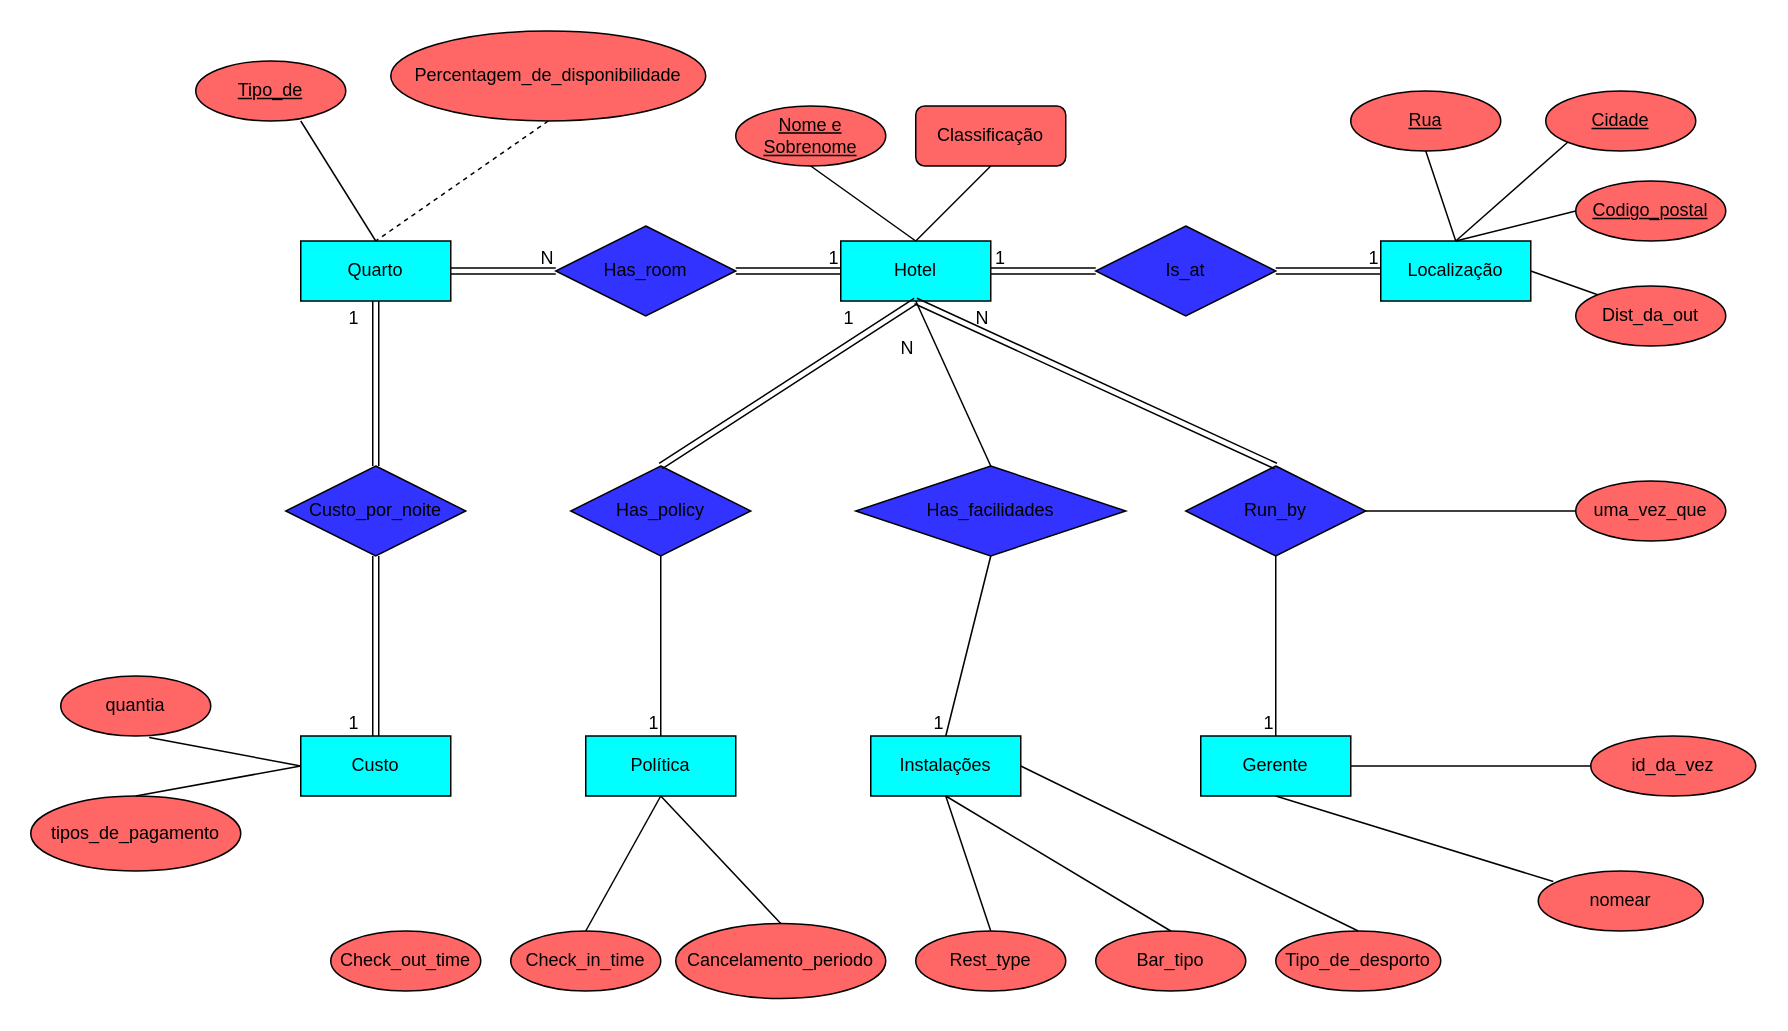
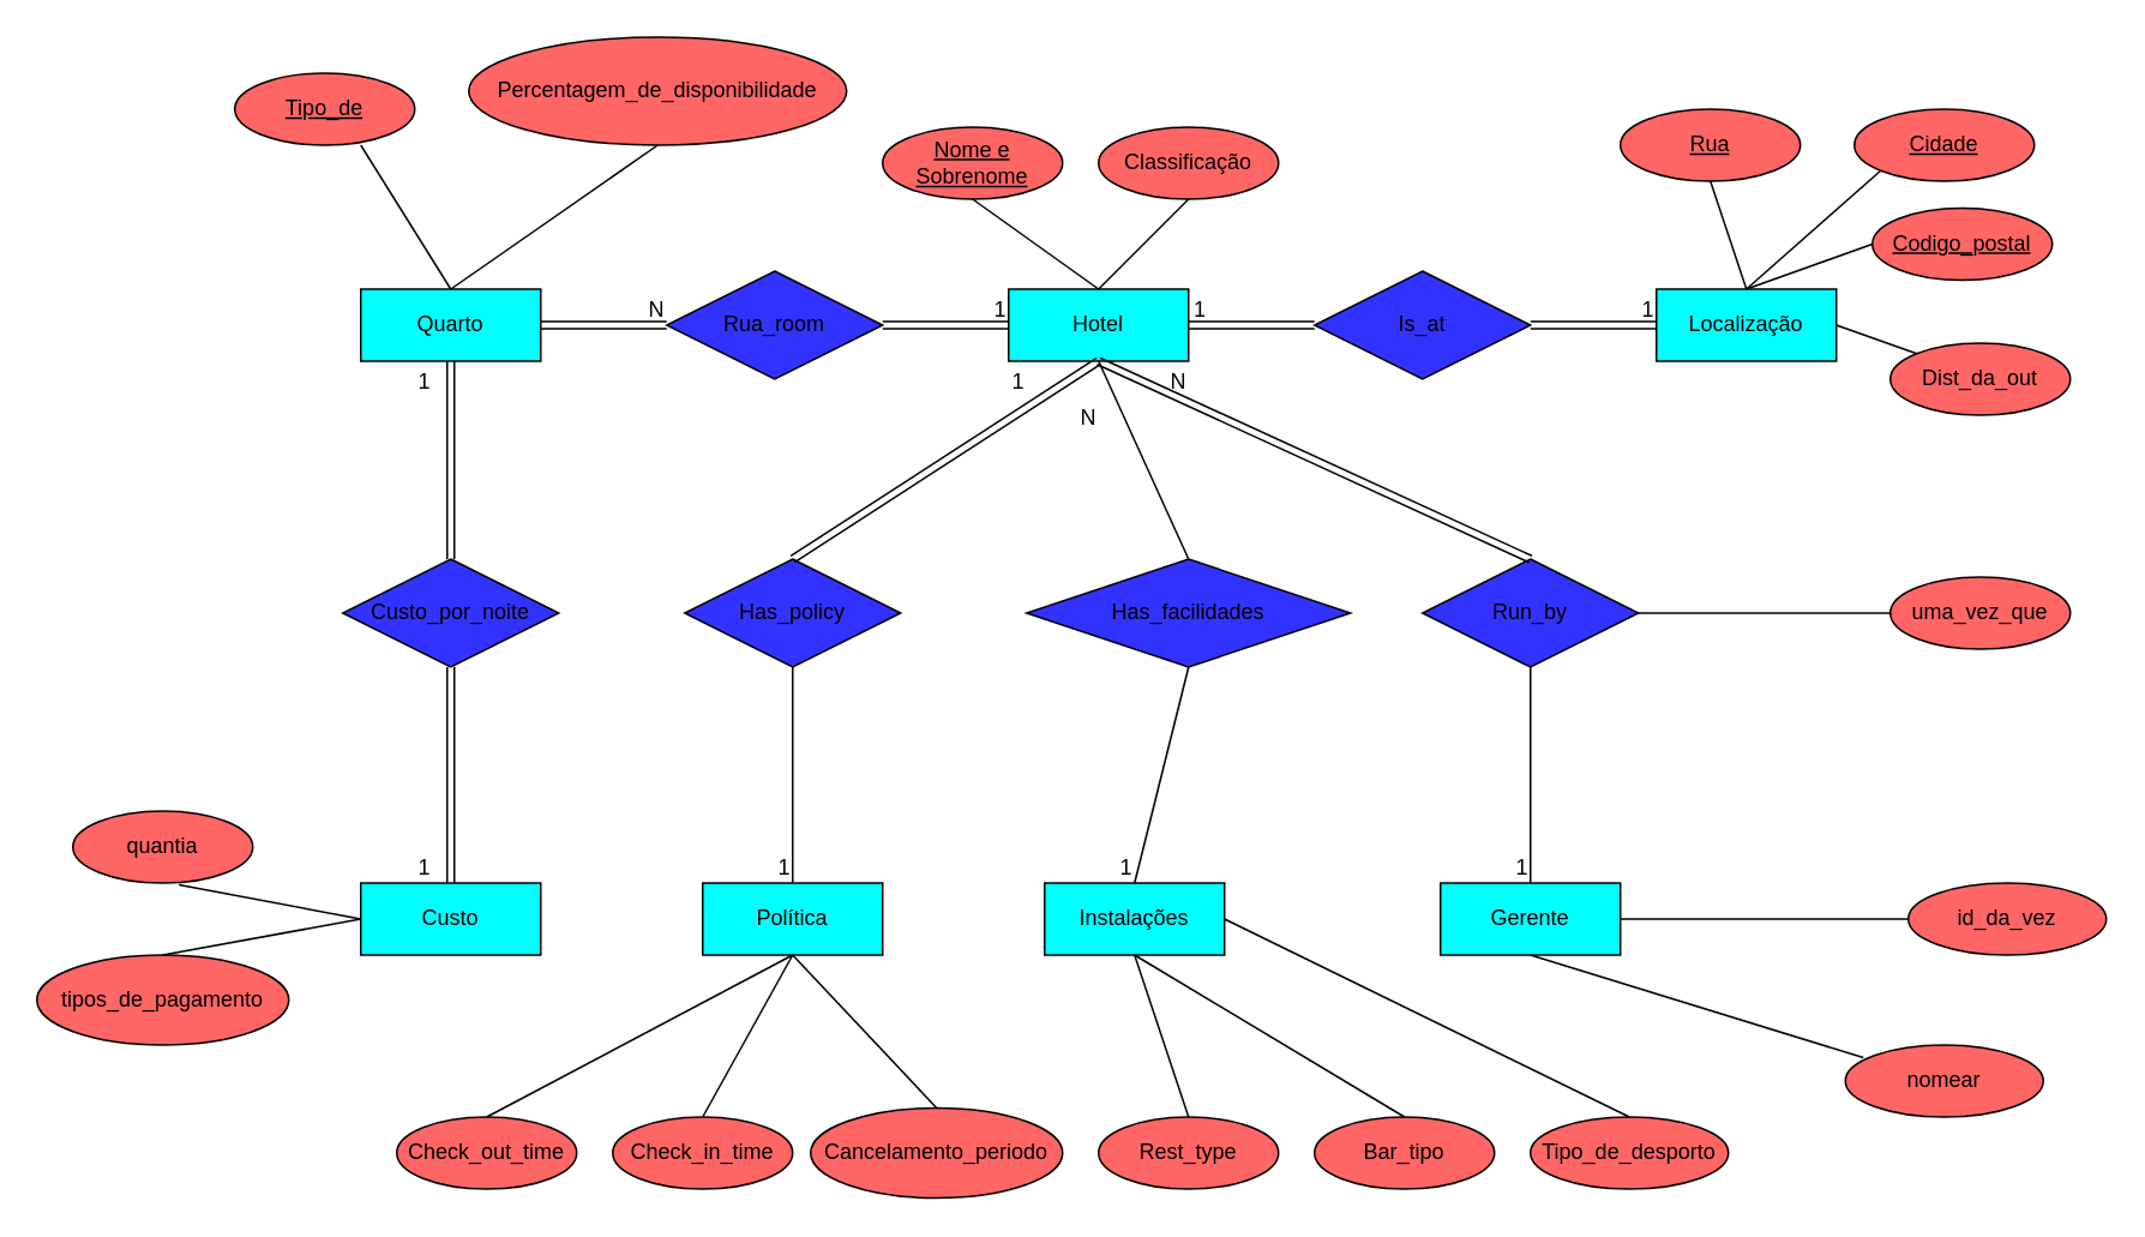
- <mxCell id="36" value="Classificação" style="whiteSpace=wrap;html=1;align=center;fillColor=#FF6666;rounded=1;" parent="1" vertex="1"><mxGeometry x="610" y="70" width="100" height="40" as="geometry" /></mxCell>
+ <mxCell id="36" value="Classificação" style="ellipse;whiteSpace=wrap;html=1;align=center;fillColor=#FF6666;" parent="1" vertex="1"><mxGeometry x="610" y="70" width="100" height="40" as="geometry" /></mxCell>
- <mxCell id="34" value="" style="endArrow=none;html=1;rounded=0;exitX=0.5;exitY=1;exitDx=0;exitDy=0;entryX=0.5;entryY=0;entryDx=0;entryDy=0;dashed=1;" parent="1" source="32" target="2" edge="1"><mxGeometry relative="1" as="geometry"><mxPoint x="210" y="90" as="sourcePoint" /><mxPoint x="260" y="170" as="targetPoint" /></mxGeometry></mxCell>
+ <mxCell id="34" value="" style="endArrow=none;html=1;rounded=0;exitX=0.5;exitY=1;exitDx=0;exitDy=0;entryX=0.5;entryY=0;entryDx=0;entryDy=0;" parent="1" source="32" target="2" edge="1"><mxGeometry relative="1" as="geometry"><mxPoint x="210" y="90" as="sourcePoint" /><mxPoint x="260" y="170" as="targetPoint" /></mxGeometry></mxCell>
- <mxCell id="29" value="Codigo_postal" style="ellipse;whiteSpace=wrap;html=1;align=center;fontStyle=4;fillColor=#FF6666;" parent="1" vertex="1"><mxGeometry x="1050" y="120" width="100" height="40" as="geometry" /></mxCell>
+ <mxCell id="29" value="Codigo_postal" style="ellipse;whiteSpace=wrap;html=1;align=center;fontStyle=4;fillColor=#FF6666;" parent="1" vertex="1"><mxGeometry x="1040" y="115" width="100" height="40" as="geometry" /></mxCell>
- <mxCell id="10" value="Has_room" style="shape=rhombus;perimeter=rhombusPerimeter;whiteSpace=wrap;html=1;align=center;fillColor=#3333FF;" parent="1" vertex="1"><mxGeometry x="370" y="150" width="120" height="60" as="geometry" /></mxCell>
+ <mxCell id="10" value="Rua_room" style="shape=rhombus;perimeter=rhombusPerimeter;whiteSpace=wrap;html=1;align=center;fillColor=#3333FF;" parent="1" vertex="1"><mxGeometry x="370" y="150" width="120" height="60" as="geometry" /></mxCell>
+ <mxCell id="49" value="" style="endArrow=none;html=1;rounded=0;entryX=0.5;entryY=1;entryDx=0;entryDy=0;exitX=0.5;exitY=0;exitDx=0;exitDy=0;" parent="1" source="19" target="4" edge="1"><mxGeometry relative="1" as="geometry"><mxPoint x="290" y="500" as="sourcePoint" /><mxPoint x="450" y="500" as="targetPoint" /></mxGeometry></mxCell>
